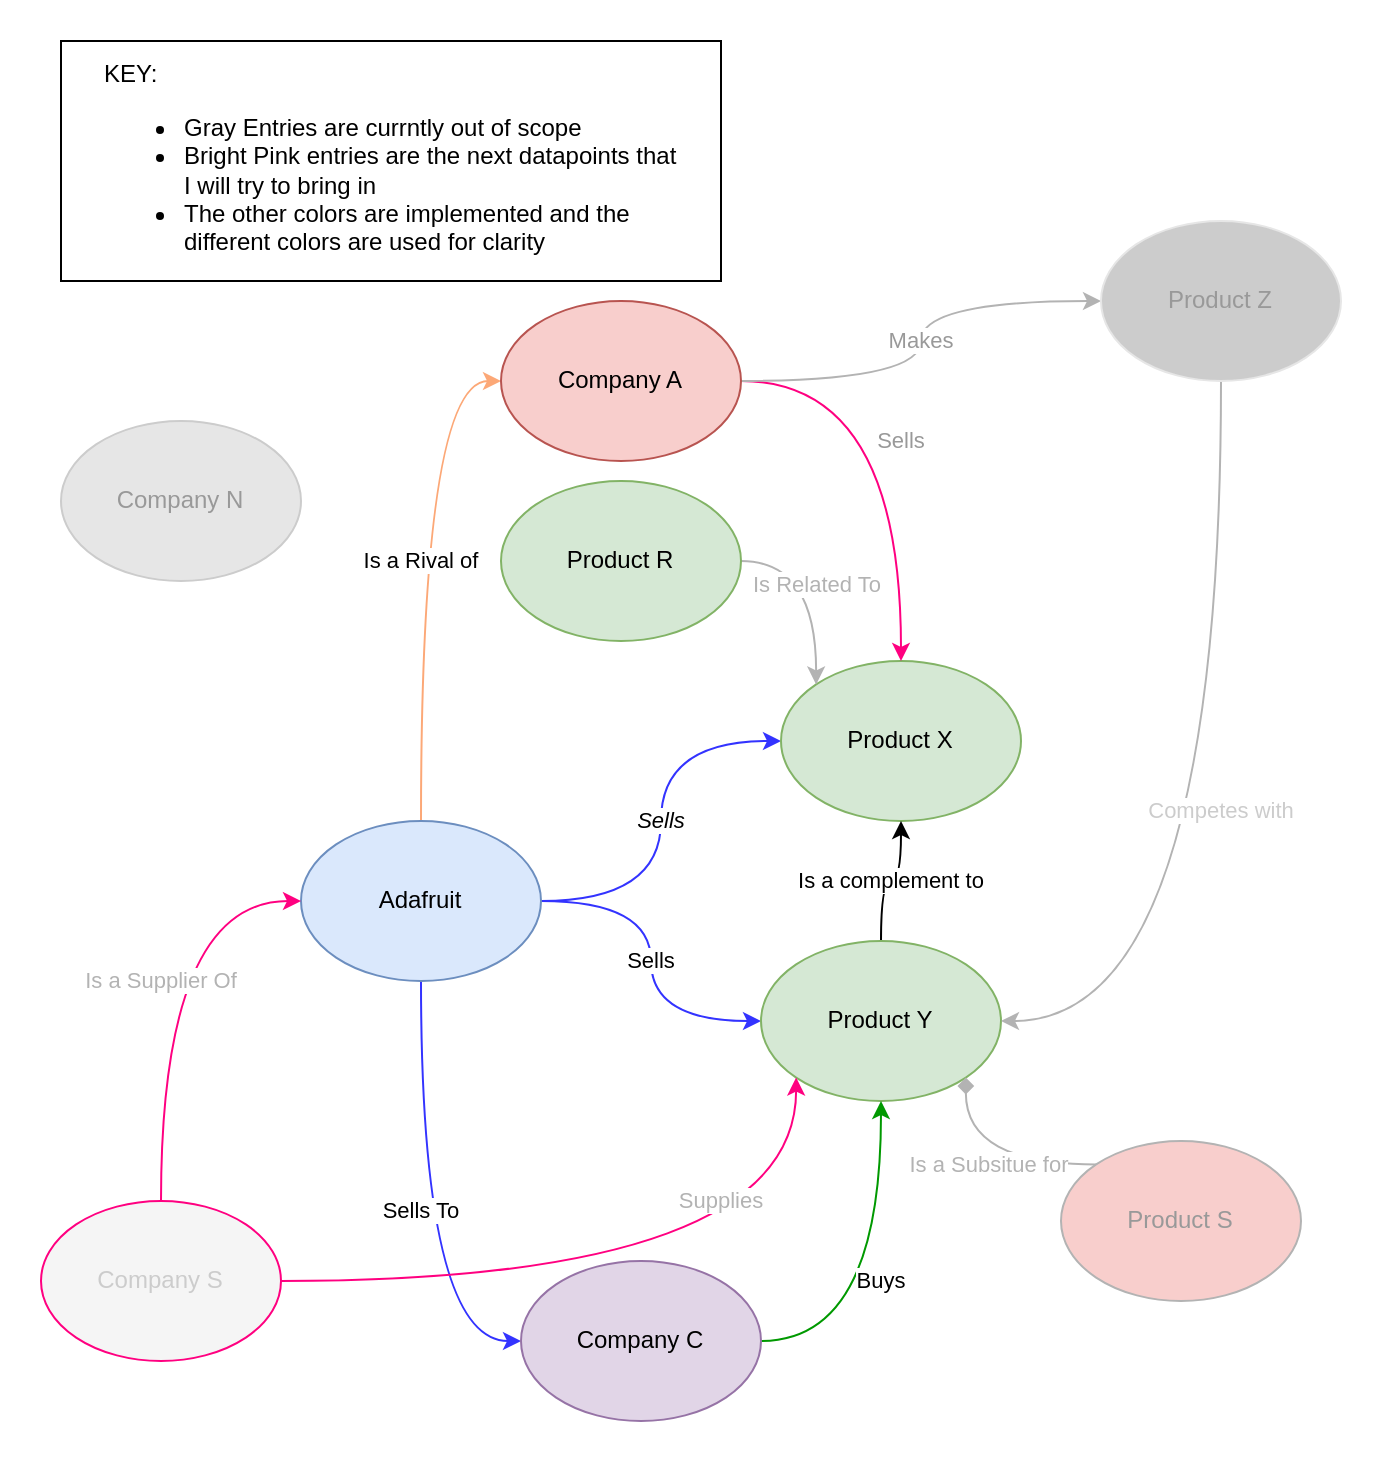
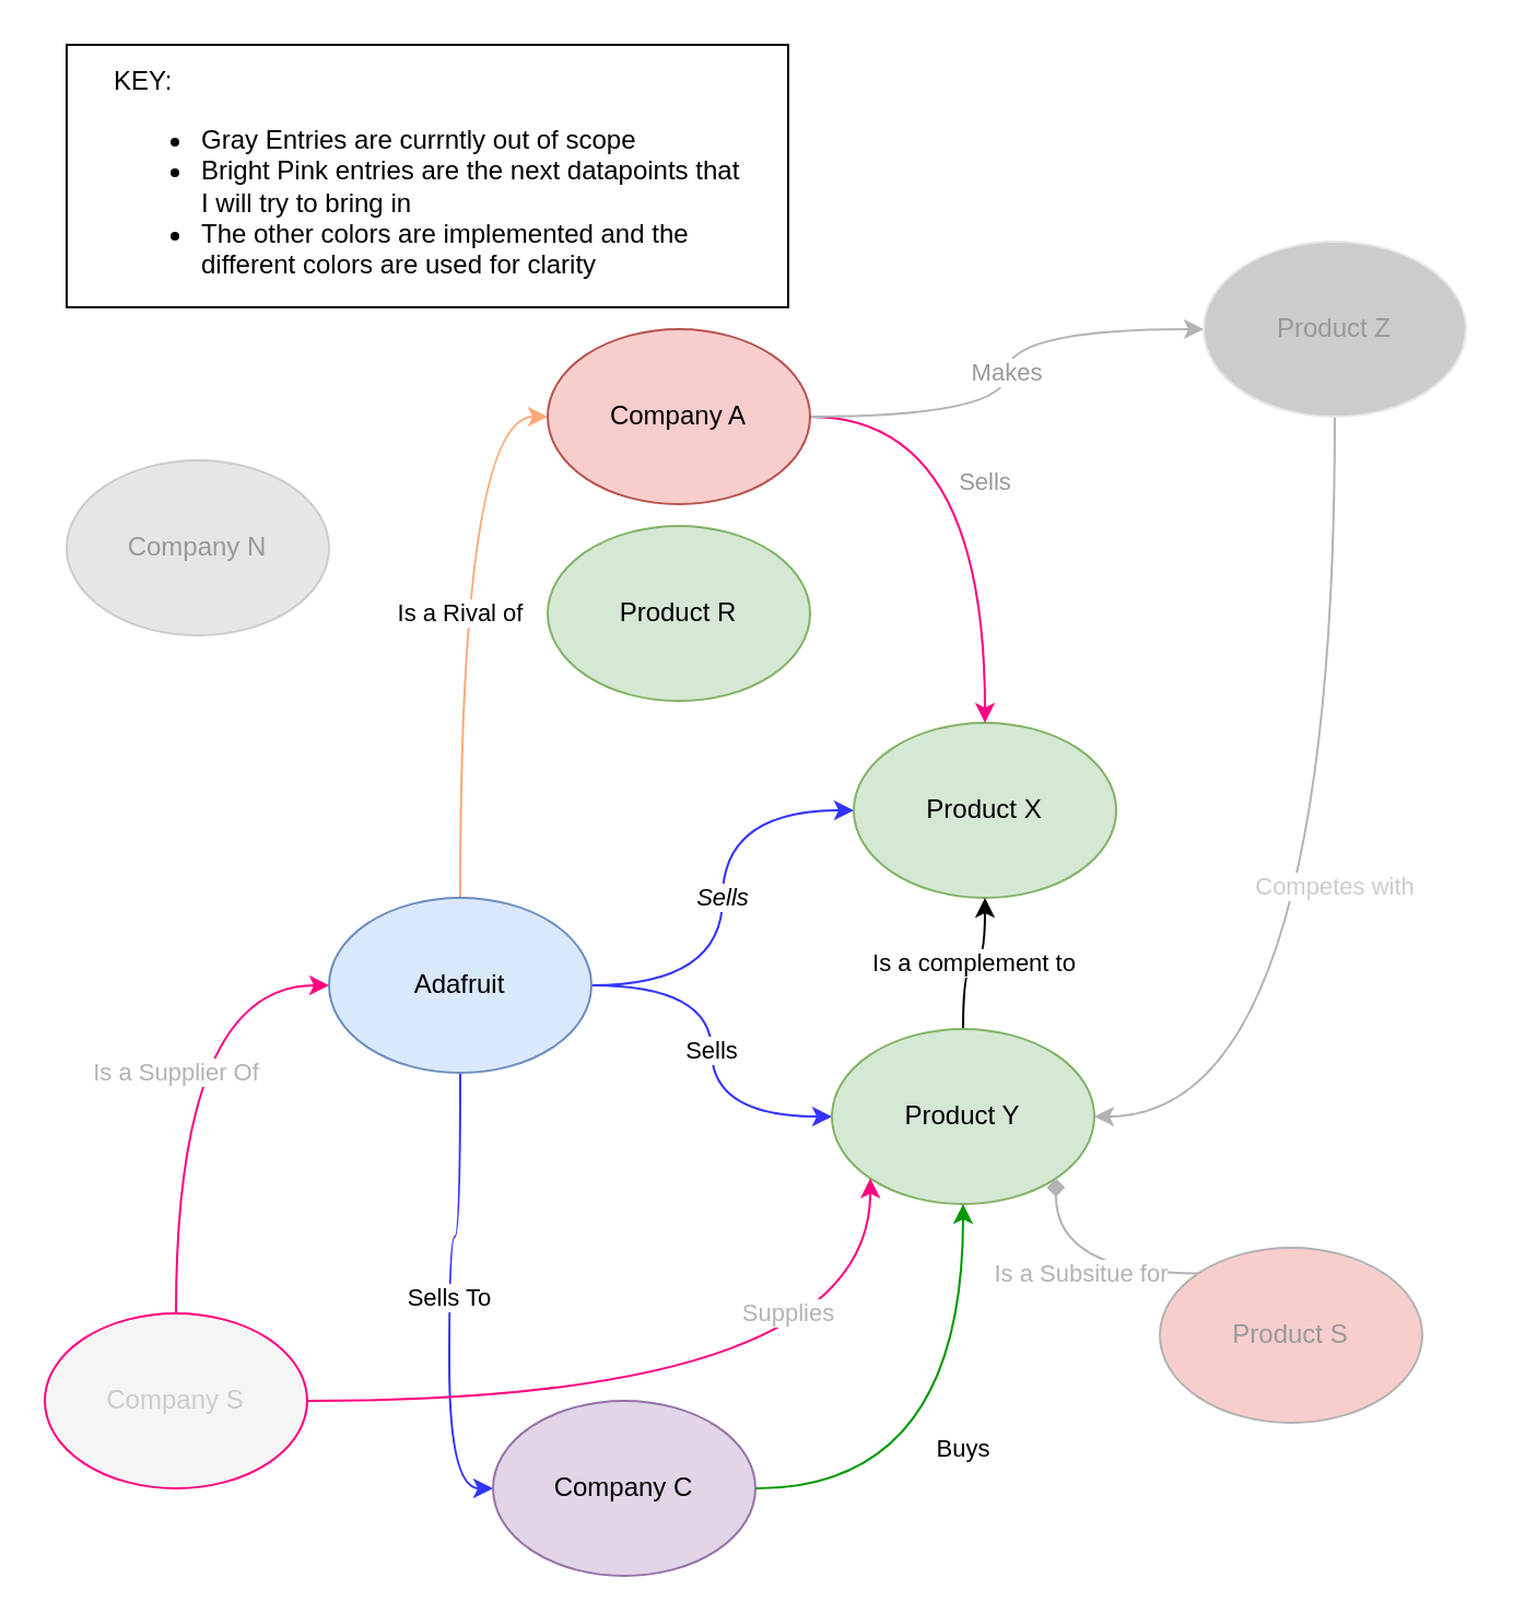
- <mxCell id="18" value="&lt;font color=&quot;#b3b3b3&quot;&gt;Is Related To&lt;/font&gt;" style="edgeStyle=orthogonalEdgeStyle;curved=1;orthogonalLoop=1;jettySize=auto;html=1;exitX=1;exitY=0.5;exitDx=0;exitDy=0;entryX=0;entryY=0;entryDx=0;entryDy=0;strokeColor=#B3B3B3;" parent="1" source="19" target="8" edge="1"><mxGeometry relative="1" as="geometry" /></mxCell>
- <mxCell id="17" value="Company C" style="ellipse;whiteSpace=wrap;html=1;fillColor=#e1d5e7;strokeColor=#9673a6;" parent="1" vertex="1"><mxGeometry x="260" y="630" width="120" height="80" as="geometry" /></mxCell>
+ <mxCell id="17" value="Company C" style="ellipse;whiteSpace=wrap;html=1;fillColor=#e1d5e7;strokeColor=#9673a6;" parent="1" vertex="1"><mxGeometry x="225" y="640" width="120" height="80" as="geometry" /></mxCell>
